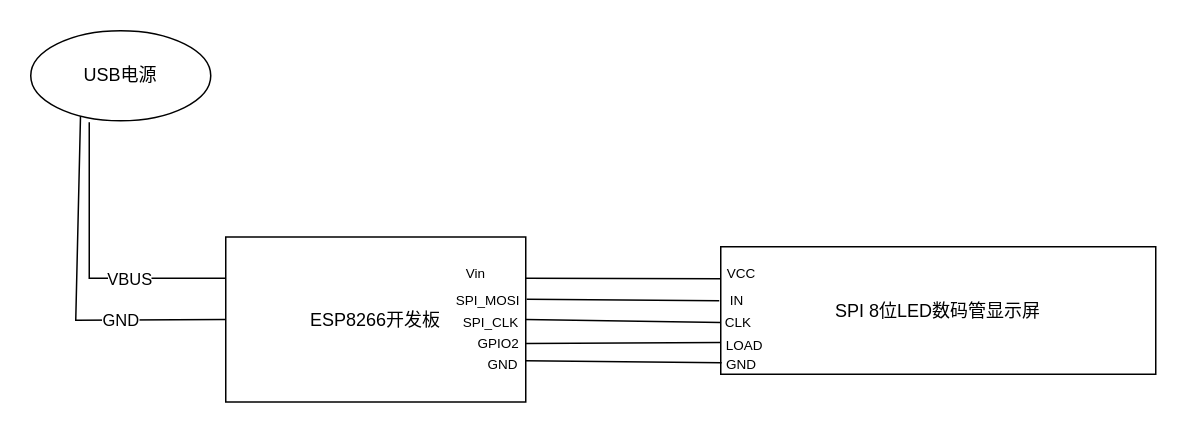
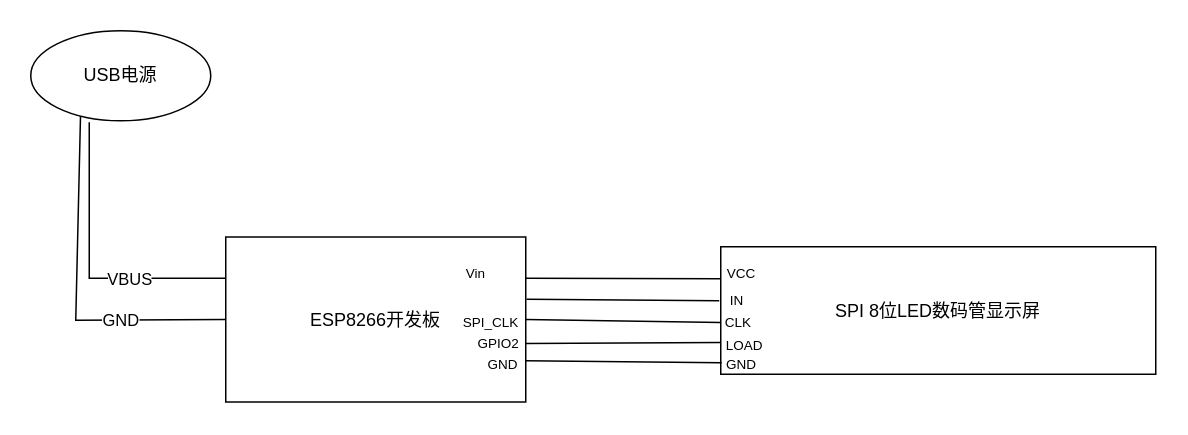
- <mxCell id="15" value="SPI_MOSI" style="text;html=1;strokeColor=none;fillColor=none;align=center;verticalAlign=middle;whiteSpace=wrap;rounded=0;fontSize=9;" vertex="1" parent="1"><mxGeometry x="313" y="194" width="24" height="12" as="geometry" /></mxCell>
